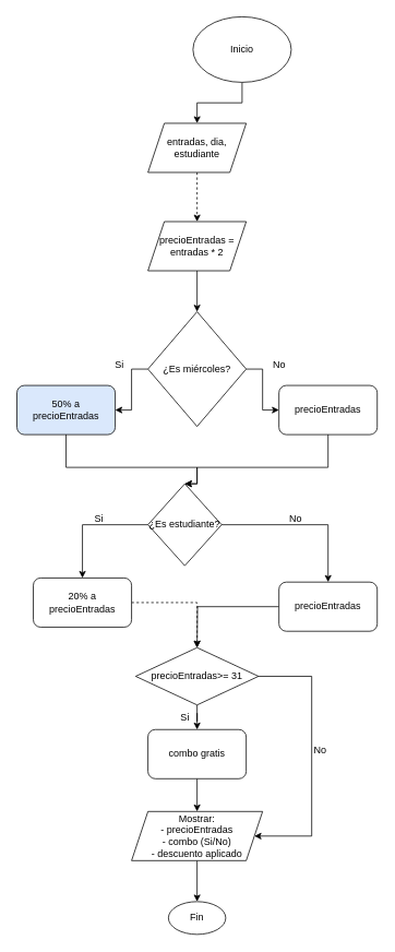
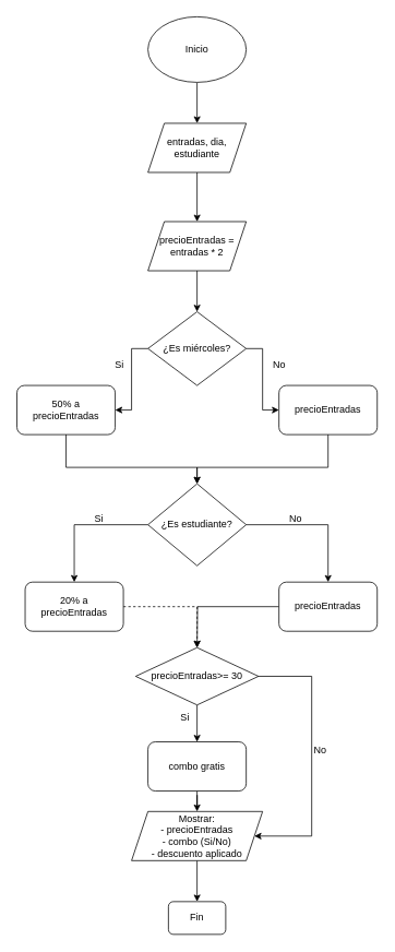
- <mxCell id="3" value="Inicio" style="ellipse;whiteSpace=wrap;html=1;" vertex="1" parent="1"><mxGeometry x="235" y="20" width="120" height="80" as="geometry" /></mxCell>
+ <mxCell id="3" value="Inicio" style="ellipse;whiteSpace=wrap;html=1;" vertex="1" parent="1"><mxGeometry x="180" y="20" width="120" height="80" as="geometry" /></mxCell>
- <mxCell id="4" value="" style="edgeStyle=orthogonalEdgeStyle;rounded=0;orthogonalLoop=1;jettySize=auto;html=1;dashed=1;" edge="1" parent="1" source="5" target="7"><mxGeometry relative="1" as="geometry" /></mxCell>
+ <mxCell id="4" value="" style="edgeStyle=orthogonalEdgeStyle;rounded=0;orthogonalLoop=1;jettySize=auto;html=1;" edge="1" parent="1" source="5" target="7"><mxGeometry relative="1" as="geometry" /></mxCell>
- <mxCell id="10" value="¿Es miércoles?" style="rhombus;whiteSpace=wrap;html=1;" vertex="1" parent="1"><mxGeometry x="180" y="380" width="120" height="140" as="geometry" /></mxCell>
+ <mxCell id="10" value="¿Es miércoles?" style="rhombus;whiteSpace=wrap;html=1;" vertex="1" parent="1"><mxGeometry x="180" y="380" width="120" height="90" as="geometry" /></mxCell>
- <mxCell id="12" value="50% a precioEntradas" style="rounded=1;whiteSpace=wrap;html=1;fillColor=#dae8fc;" vertex="1" parent="1"><mxGeometry x="20" y="470" width="120" height="60" as="geometry" /></mxCell>
+ <mxCell id="12" value="50% a precioEntradas" style="rounded=1;whiteSpace=wrap;html=1;" vertex="1" parent="1"><mxGeometry x="20" y="470" width="120" height="60" as="geometry" /></mxCell>
- <mxCell id="19" value="¿Es estudiante?" style="rhombus;whiteSpace=wrap;html=1;" vertex="1" parent="1"><mxGeometry x="180" y="590" width="90" height="100" as="geometry" /></mxCell>
+ <mxCell id="19" value="¿Es estudiante?" style="rhombus;whiteSpace=wrap;html=1;" vertex="1" parent="1"><mxGeometry x="180" y="590" width="120" height="100" as="geometry" /></mxCell>
- <mxCell id="21" value="20% a precioEntradas" style="rounded=1;whiteSpace=wrap;html=1;" vertex="1" parent="1"><mxGeometry x="40" y="705" width="120" height="60" as="geometry" /></mxCell>
+ <mxCell id="21" value="20% a precioEntradas" style="rounded=1;whiteSpace=wrap;html=1;" vertex="1" parent="1"><mxGeometry x="30" y="710" width="120" height="60" as="geometry" /></mxCell>
- <mxCell id="28" value="precioEntradas&amp;gt;= 31" style="rhombus;whiteSpace=wrap;html=1;" vertex="1" parent="1"><mxGeometry x="165" y="790" width="150" height="70" as="geometry" /></mxCell>
+ <mxCell id="28" value="precioEntradas&amp;gt;= 30" style="rhombus;whiteSpace=wrap;html=1;" vertex="1" parent="1"><mxGeometry x="165" y="790" width="150" height="70" as="geometry" /></mxCell>
- <mxCell id="30" value="combo gratis" style="rounded=1;whiteSpace=wrap;html=1;" vertex="1" parent="1"><mxGeometry x="180" y="890" width="120" height="60" as="geometry" /></mxCell>
+ <mxCell id="30" value="combo gratis" style="rounded=1;whiteSpace=wrap;html=1;" vertex="1" parent="1"><mxGeometry x="180" y="905" width="120" height="60" as="geometry" /></mxCell>
- <mxCell id="35" value="Fin" style="ellipse;whiteSpace=wrap;html=1;" vertex="1" parent="1"><mxGeometry x="205" y="1100" width="70" height="40" as="geometry" /></mxCell>
+ <mxCell id="35" value="Fin" style="whiteSpace=wrap;html=1;rounded=1;" vertex="1" parent="1"><mxGeometry x="205" y="1100" width="70" height="40" as="geometry" /></mxCell>
